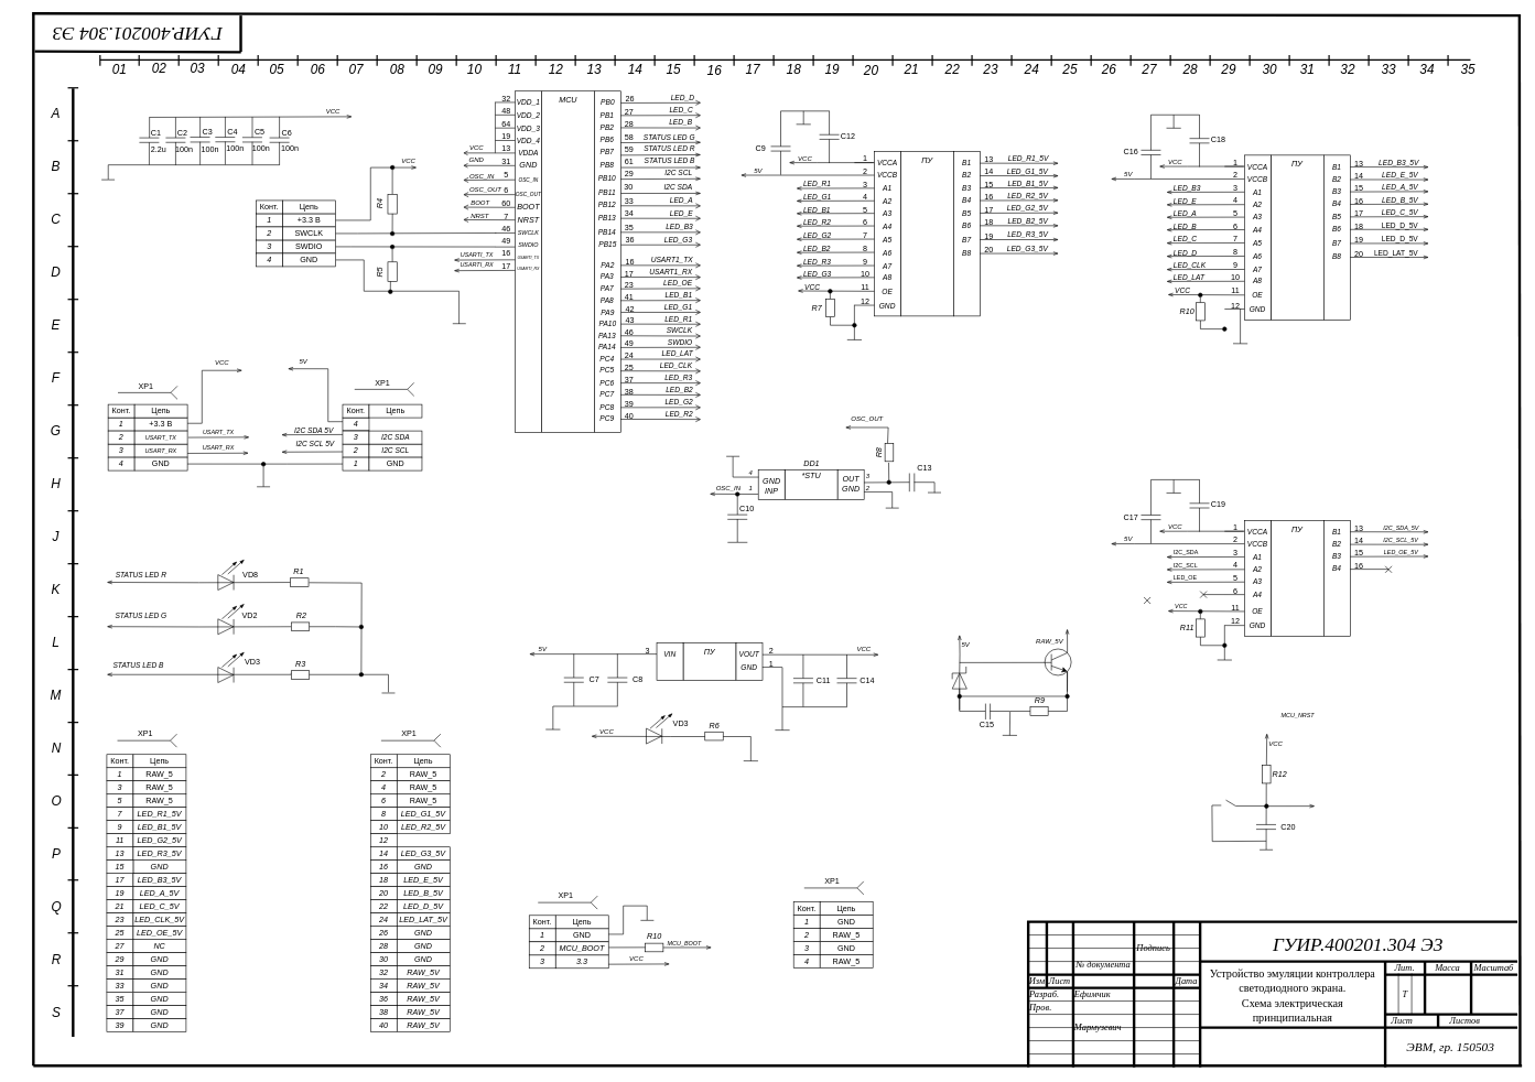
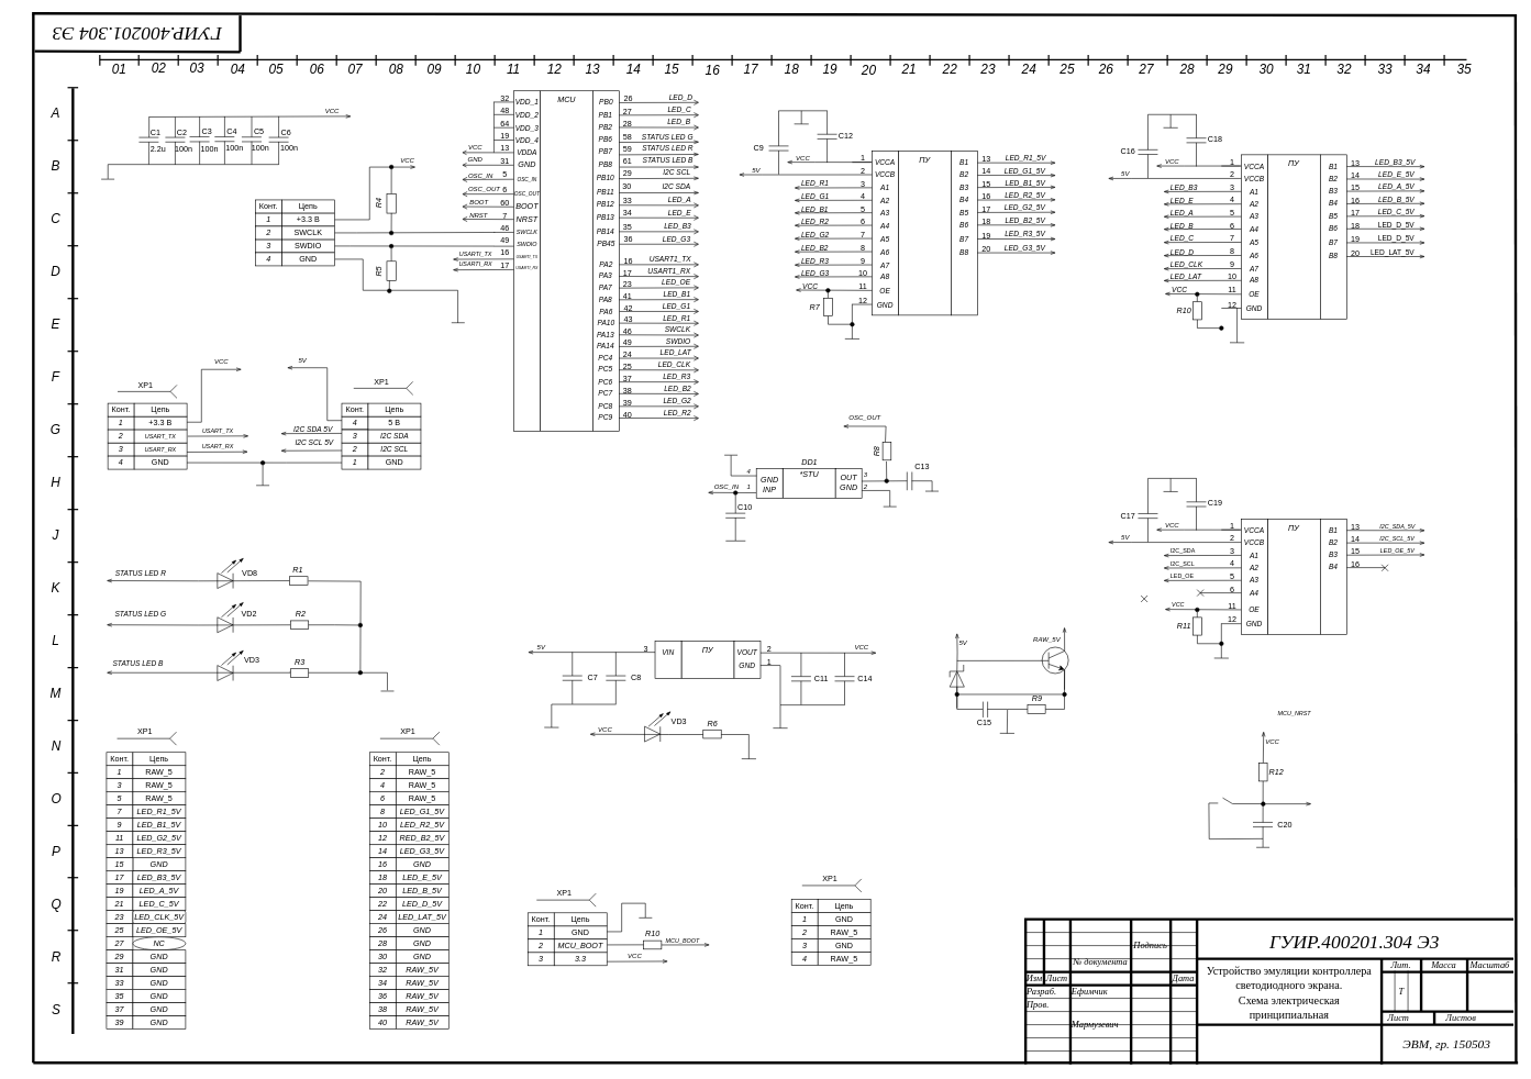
- <mxCell id="131" value="&lt;i&gt;PB15&lt;/i&gt;&lt;i style=&quot;font-size: 11px;&quot;&gt;&lt;br style=&quot;font-size: 11px;&quot;&gt;&lt;/i&gt;" style="text;html=1;strokeColor=none;fillColor=none;align=center;verticalAlign=middle;whiteSpace=wrap;rounded=0;fontSize=11;fontColor=#000000;labelBorderColor=none;" parent="1" vertex="1"><mxGeometry x="898.82" y="361.55" width="40" height="16" as="geometry" /></mxCell>
+ <mxCell id="131" value="&lt;i&gt;PB45&lt;/i&gt;&lt;i style=&quot;font-size: 11px;&quot;&gt;&lt;br style=&quot;font-size: 11px;&quot;&gt;&lt;/i&gt;" style="text;html=1;strokeColor=none;fillColor=none;align=center;verticalAlign=middle;whiteSpace=wrap;rounded=0;fontSize=11;fontColor=#000000;labelBorderColor=none;" parent="1" vertex="1"><mxGeometry x="898.82" y="361.55" width="40" height="16" as="geometry" /></mxCell>
- <mxCell id="158" value="&lt;i&gt;PA9&lt;/i&gt;&lt;i style=&quot;font-size: 11px;&quot;&gt;&lt;br style=&quot;font-size: 11px;&quot;&gt;&lt;/i&gt;" style="text;html=1;strokeColor=none;fillColor=none;align=center;verticalAlign=middle;whiteSpace=wrap;rounded=0;fontSize=11;fontColor=#000000;labelBorderColor=none;" parent="1" vertex="1"><mxGeometry x="899" y="463.6" width="40" height="16" as="geometry" /></mxCell>
+ <mxCell id="158" value="&lt;i&gt;PA6&lt;/i&gt;&lt;i style=&quot;font-size: 11px;&quot;&gt;&lt;br style=&quot;font-size: 11px;&quot;&gt;&lt;/i&gt;" style="text;html=1;strokeColor=none;fillColor=none;align=center;verticalAlign=middle;whiteSpace=wrap;rounded=0;fontSize=11;fontColor=#000000;labelBorderColor=none;" parent="1" vertex="1"><mxGeometry x="899" y="463.6" width="40" height="16" as="geometry" /></mxCell>
+ <mxCell id="353" value="5 В" style="rounded=0;whiteSpace=wrap;html=1;strokeColor=#000000;fillColor=#FFFFFF;fontColor=#000000;" parent="1" vertex="1"><mxGeometry x="557.82" y="631.45" width="80" height="20" as="geometry" /></mxCell>
+ <mxCell id="889" value="&lt;i&gt;RED_B2_5V&lt;/i&gt;" style="rounded=0;whiteSpace=wrap;html=1;strokeColor=#000000;fillColor=#FFFFFF;fontColor=#000000;" parent="773" vertex="1"><mxGeometry x="600" y="1260.97" width="80" height="20" as="geometry" /></mxCell>
- <mxCell id="853" value="&lt;i&gt;LED_CLK_5V&lt;/i&gt;" style="rounded=0;whiteSpace=wrap;html=1;strokeColor=#000000;fillColor=#FFFFFF;fontColor=#000000;" parent="773" vertex="1"><mxGeometry x="201" y="1380.97" width="80" height="20" as="geometry" /></mxCell>
+ <mxCell id="853" value="&lt;i&gt;LED_CLK_5V&lt;/i&gt;" style="whiteSpace=wrap;html=1;strokeColor=#000000;fillColor=#FFFFFF;fontColor=#000000;rounded=1;" parent="773" vertex="1"><mxGeometry x="201" y="1380.97" width="80" height="20" as="geometry" /></mxCell>
- <mxCell id="854" value="&lt;i style=&quot;&quot;&gt;&lt;font style=&quot;font-size: 12px;&quot;&gt;NC&lt;/font&gt;&lt;/i&gt;" style="rounded=0;whiteSpace=wrap;html=1;strokeColor=#000000;fillColor=#FFFFFF;fontColor=#000000;" parent="773" vertex="1"><mxGeometry x="201" y="1420.97" width="80" height="20" as="geometry" /></mxCell>
+ <mxCell id="854" value="&lt;i style=&quot;&quot;&gt;&lt;font style=&quot;font-size: 12px;&quot;&gt;NC&lt;/font&gt;&lt;/i&gt;" style="ellipse;whiteSpace=wrap;html=1;strokeColor=#000000;fillColor=#FFFFFF;fontColor=#000000;" parent="773" vertex="1"><mxGeometry x="201" y="1420.97" width="80" height="20" as="geometry" /></mxCell>
